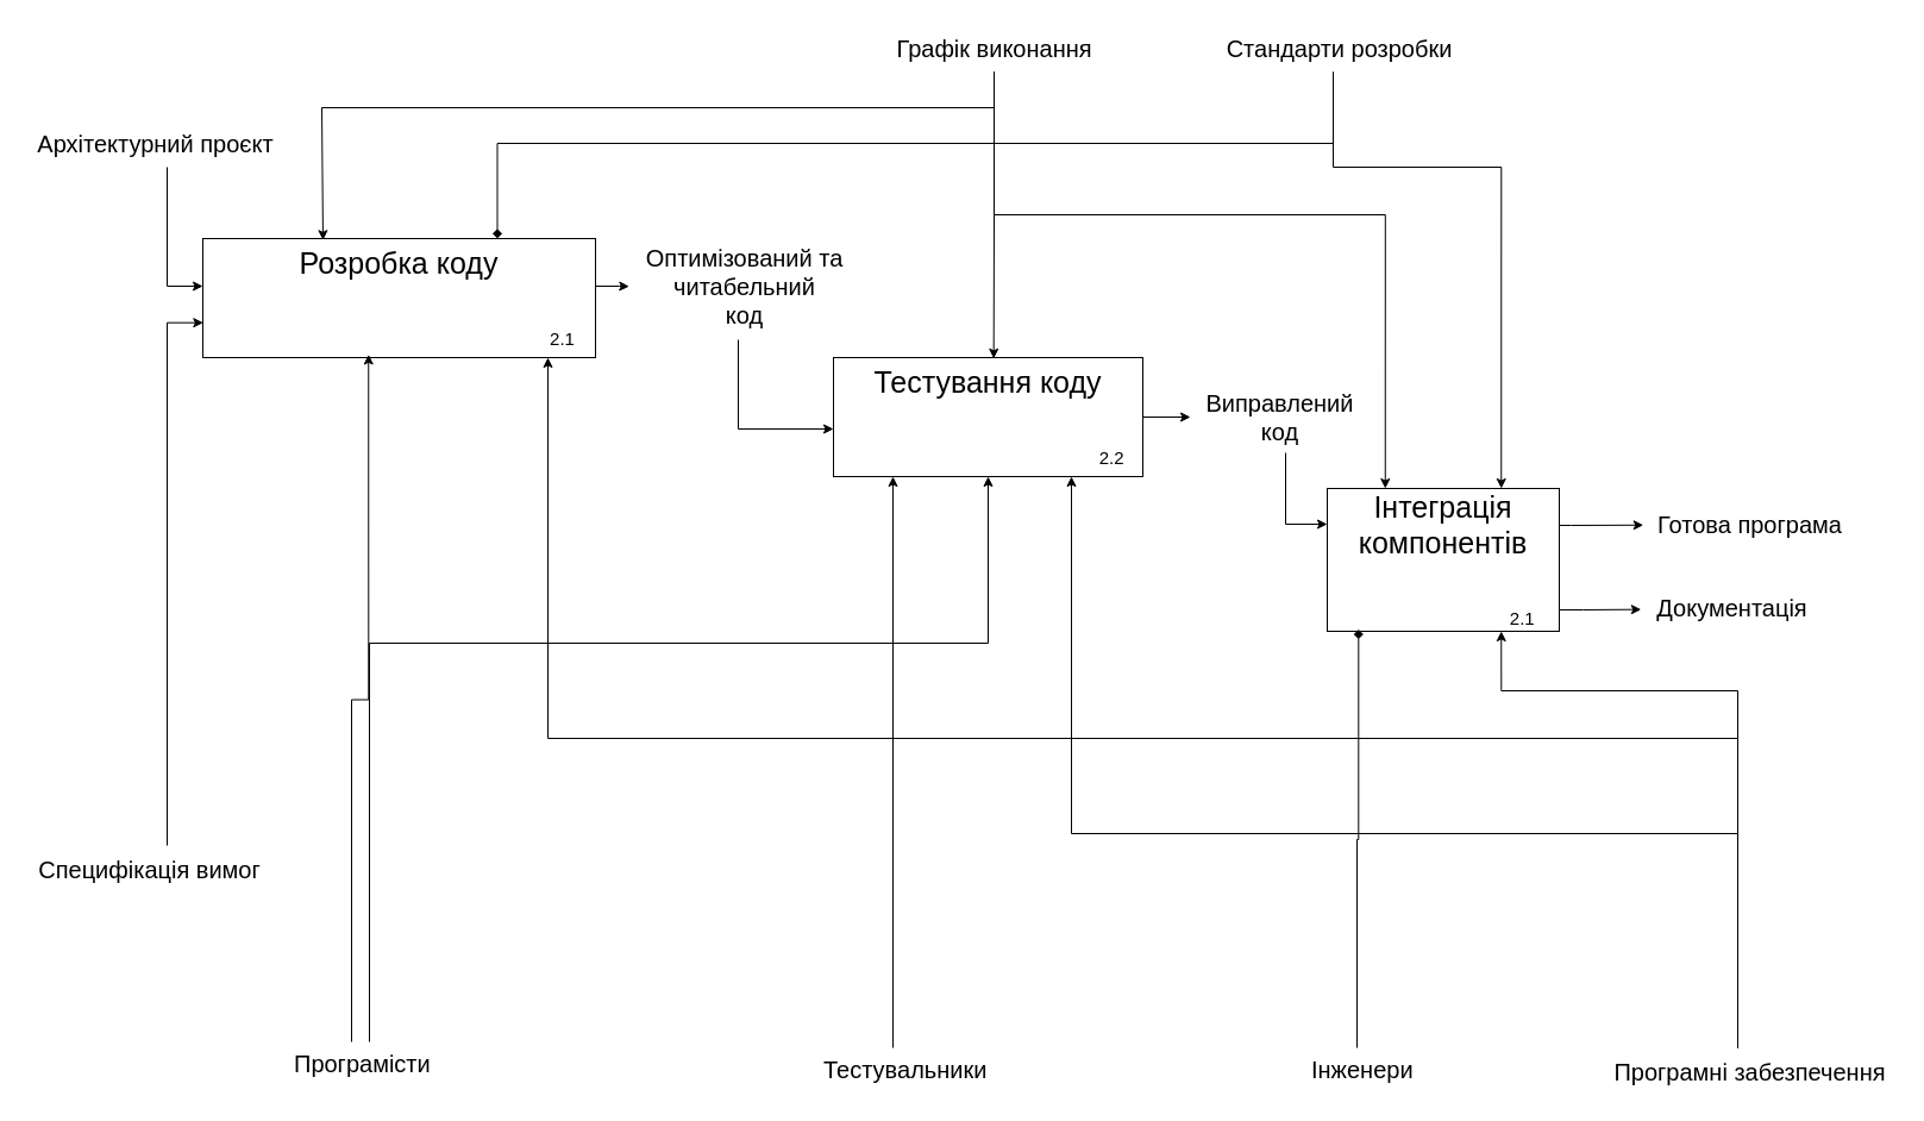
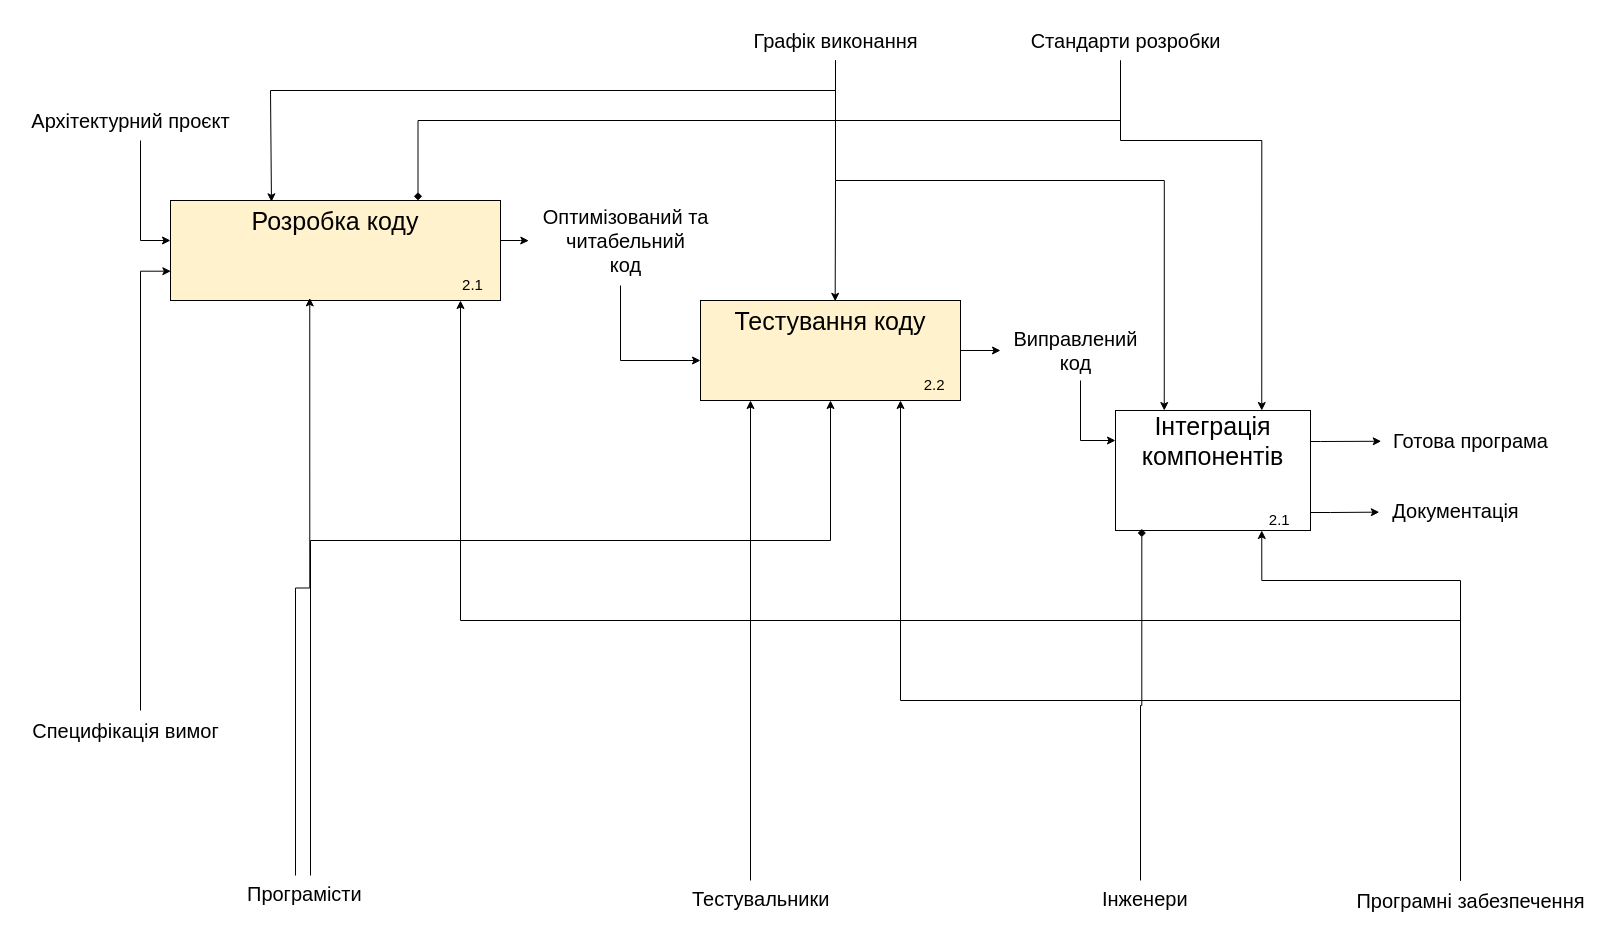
- <mxCell id="8" value="&lt;font style=&quot;font-size: 25px;&quot;&gt;Розробка коду&lt;br&gt;&lt;/font&gt;&lt;div&gt;&lt;div style=&quot;text-align: left;&quot;&gt;&lt;font style=&quot;font-size: 25px;&quot;&gt;&lt;br&gt;&lt;/font&gt;&lt;/div&gt;&lt;div style=&quot;text-align: left;&quot;&gt;&lt;span style=&quot;background-color: initial;&quot;&gt;&lt;font style=&quot;font-size: 25px;&quot;&gt;&amp;nbsp; &amp;nbsp; &amp;nbsp; &amp;nbsp; &amp;nbsp; &amp;nbsp; &amp;nbsp; &amp;nbsp; &amp;nbsp; &amp;nbsp; &amp;nbsp; &amp;nbsp; &amp;nbsp; &amp;nbsp; &amp;nbsp; &amp;nbsp; &amp;nbsp; &amp;nbsp; &amp;nbsp; &amp;nbsp;&lt;/font&gt;&lt;font style=&quot;font-size: 15px;&quot;&gt; 2.1&lt;/font&gt;&lt;/span&gt;&lt;/div&gt;&lt;/div&gt;" style="rounded=0;whiteSpace=wrap;html=1;" vertex="1" parent="1"><mxGeometry x="170" y="200" width="330" height="100" as="geometry" /></mxCell>
+ <mxCell id="8" value="&lt;font style=&quot;font-size: 25px;&quot;&gt;Розробка коду&lt;br&gt;&lt;/font&gt;&lt;div&gt;&lt;div style=&quot;text-align: left;&quot;&gt;&lt;font style=&quot;font-size: 25px;&quot;&gt;&lt;br&gt;&lt;/font&gt;&lt;/div&gt;&lt;div style=&quot;text-align: left;&quot;&gt;&lt;span style=&quot;background-color: initial;&quot;&gt;&lt;font style=&quot;font-size: 25px;&quot;&gt;&amp;nbsp; &amp;nbsp; &amp;nbsp; &amp;nbsp; &amp;nbsp; &amp;nbsp; &amp;nbsp; &amp;nbsp; &amp;nbsp; &amp;nbsp; &amp;nbsp; &amp;nbsp; &amp;nbsp; &amp;nbsp; &amp;nbsp; &amp;nbsp; &amp;nbsp; &amp;nbsp; &amp;nbsp; &amp;nbsp;&lt;/font&gt;&lt;font style=&quot;font-size: 15px;&quot;&gt; 2.1&lt;/font&gt;&lt;/span&gt;&lt;/div&gt;&lt;/div&gt;" style="rounded=0;whiteSpace=wrap;html=1;fillColor=#fff2cc;" vertex="1" parent="1"><mxGeometry x="170" y="200" width="330" height="100" as="geometry" /></mxCell>
- <mxCell id="9" value="&lt;font style=&quot;font-size: 25px;&quot;&gt;&lt;font style=&quot;&quot;&gt;Тестування&amp;nbsp;&lt;/font&gt;коду&lt;/font&gt;&lt;div&gt;&lt;div style=&quot;text-align: left;&quot;&gt;&lt;font style=&quot;font-size: 25px;&quot;&gt;&lt;br&gt;&lt;/font&gt;&lt;/div&gt;&lt;div style=&quot;text-align: left;&quot;&gt;&lt;span style=&quot;background-color: initial;&quot;&gt;&lt;font style=&quot;font-size: 25px;&quot;&gt;&amp;nbsp; &amp;nbsp; &amp;nbsp; &amp;nbsp; &amp;nbsp; &amp;nbsp; &amp;nbsp; &amp;nbsp; &amp;nbsp; &amp;nbsp; &amp;nbsp; &amp;nbsp; &amp;nbsp; &amp;nbsp; &amp;nbsp; &lt;/font&gt;&lt;font style=&quot;font-size: 15px;&quot;&gt;2.2&lt;/font&gt;&lt;/span&gt;&lt;/div&gt;&lt;/div&gt;" style="rounded=0;whiteSpace=wrap;html=1;" vertex="1" parent="1"><mxGeometry x="700" y="300" width="260" height="100" as="geometry" /></mxCell>
+ <mxCell id="9" value="&lt;font style=&quot;font-size: 25px;&quot;&gt;&lt;font style=&quot;&quot;&gt;Тестування&amp;nbsp;&lt;/font&gt;коду&lt;/font&gt;&lt;div&gt;&lt;div style=&quot;text-align: left;&quot;&gt;&lt;font style=&quot;font-size: 25px;&quot;&gt;&lt;br&gt;&lt;/font&gt;&lt;/div&gt;&lt;div style=&quot;text-align: left;&quot;&gt;&lt;span style=&quot;background-color: initial;&quot;&gt;&lt;font style=&quot;font-size: 25px;&quot;&gt;&amp;nbsp; &amp;nbsp; &amp;nbsp; &amp;nbsp; &amp;nbsp; &amp;nbsp; &amp;nbsp; &amp;nbsp; &amp;nbsp; &amp;nbsp; &amp;nbsp; &amp;nbsp; &amp;nbsp; &amp;nbsp; &amp;nbsp; &lt;/font&gt;&lt;font style=&quot;font-size: 15px;&quot;&gt;2.2&lt;/font&gt;&lt;/span&gt;&lt;/div&gt;&lt;/div&gt;" style="rounded=0;whiteSpace=wrap;html=1;fillColor=#fff2cc;" vertex="1" parent="1"><mxGeometry x="700" y="300" width="260" height="100" as="geometry" /></mxCell>
